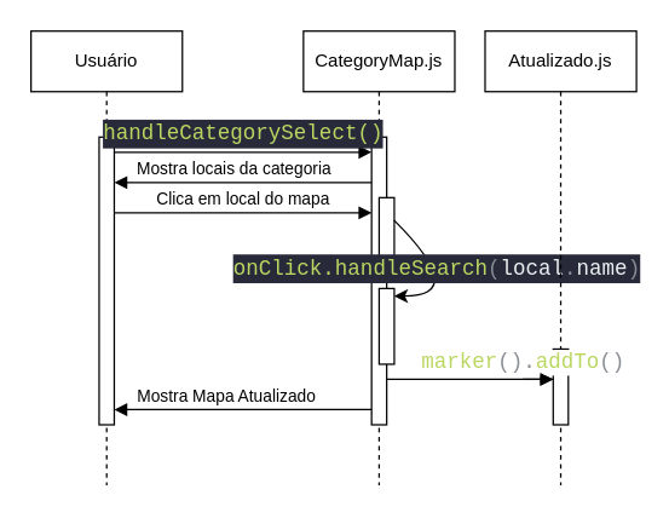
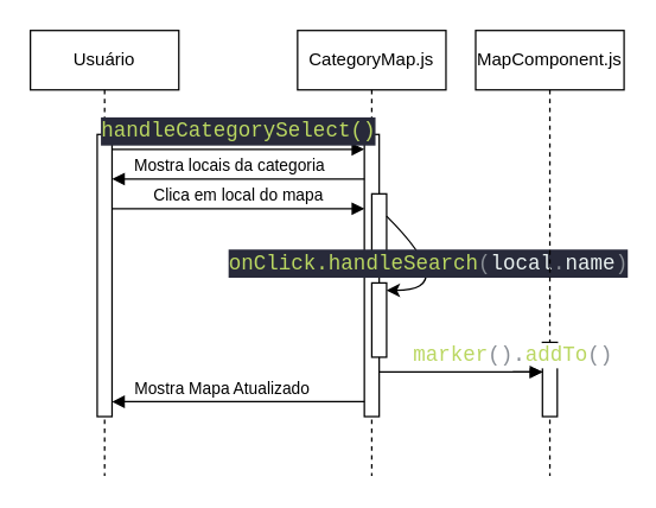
- <mxCell id="11" value="Atualizado.js" style="shape=umlLifeline;perimeter=lifelinePerimeter;whiteSpace=wrap;html=1;container=0;dropTarget=0;collapsible=0;recursiveResize=0;outlineConnect=0;portConstraint=eastwest;newEdgeStyle={&quot;edgeStyle&quot;:&quot;elbowEdgeStyle&quot;,&quot;elbow&quot;:&quot;vertical&quot;,&quot;curved&quot;:0,&quot;rounded&quot;:0};" parent="1" vertex="1"><mxGeometry x="320" y="20" width="100" height="300" as="geometry" /></mxCell>
+ <mxCell id="11" value="MapComponent.js" style="shape=umlLifeline;perimeter=lifelinePerimeter;whiteSpace=wrap;html=1;container=0;dropTarget=0;collapsible=0;recursiveResize=0;outlineConnect=0;portConstraint=eastwest;newEdgeStyle={&quot;edgeStyle&quot;:&quot;elbowEdgeStyle&quot;,&quot;elbow&quot;:&quot;vertical&quot;,&quot;curved&quot;:0,&quot;rounded&quot;:0};" parent="1" vertex="1"><mxGeometry x="320" y="20" width="100" height="300" as="geometry" /></mxCell>
